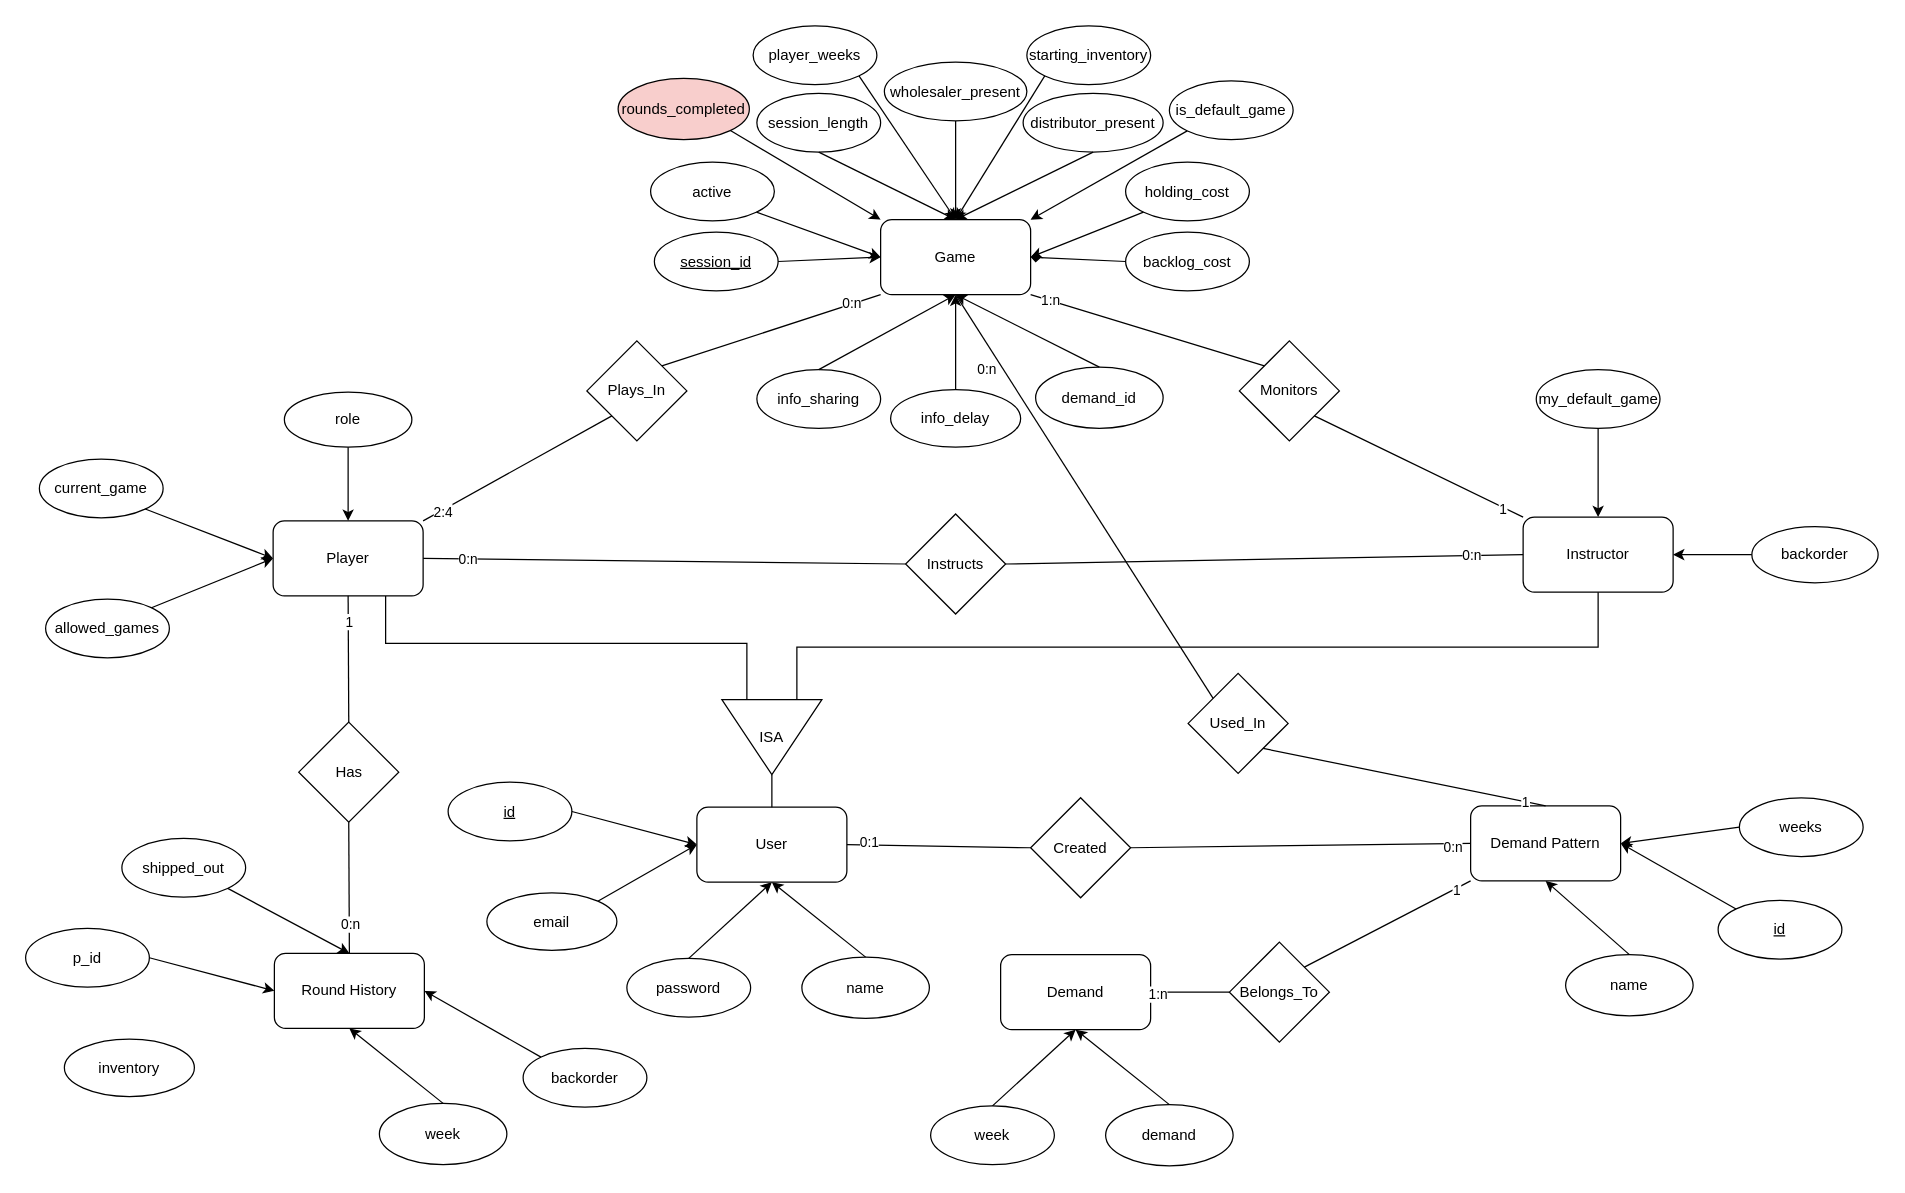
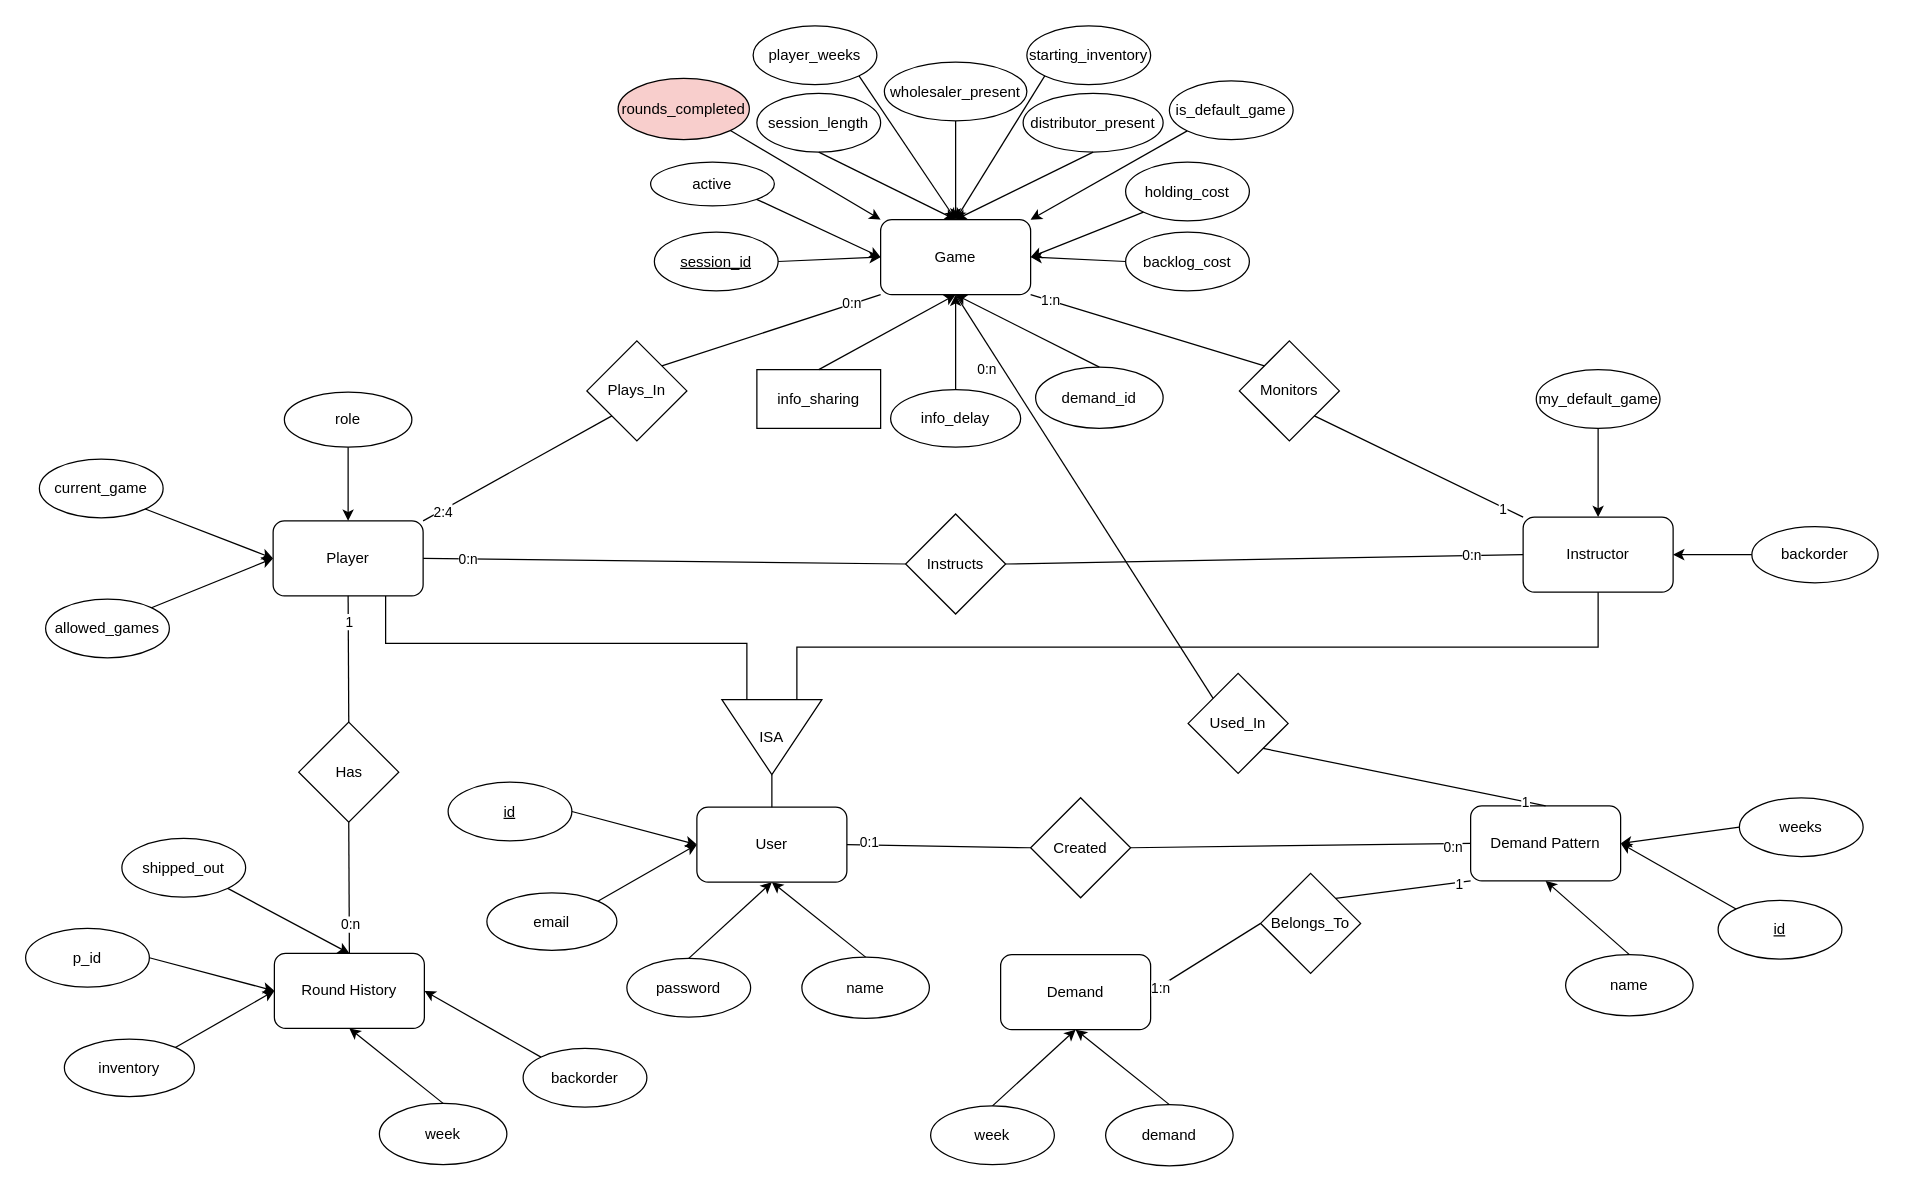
- <mxCell id="15" value="active" style="ellipse;whiteSpace=wrap;html=1;" parent="1" vertex="1"><mxGeometry x="520" y="129" width="99" height="47" as="geometry" /></mxCell>
+ <mxCell id="15" value="active" style="ellipse;whiteSpace=wrap;html=1;" parent="1" vertex="1"><mxGeometry x="520" y="129" width="99" height="35" as="geometry" /></mxCell>
- <mxCell id="12" value="" style="endArrow=diamond;html=1;exitX=0;exitY=0.5;exitDx=0;exitDy=0;entryX=1;entryY=0.5;entryDx=0;entryDy=0;" parent="1" source="11" target="2" edge="1"><mxGeometry width="50" height="50" relative="1" as="geometry"><mxPoint x="901" y="375" as="sourcePoint" /><mxPoint x="927" y="327" as="targetPoint" /></mxGeometry></mxCell>
+ <mxCell id="12" value="" style="endArrow=classic;html=1;exitX=0;exitY=0.5;exitDx=0;exitDy=0;entryX=1;entryY=0.5;entryDx=0;entryDy=0;" parent="1" source="11" target="2" edge="1"><mxGeometry width="50" height="50" relative="1" as="geometry"><mxPoint x="901" y="375" as="sourcePoint" /><mxPoint x="927" y="327" as="targetPoint" /></mxGeometry></mxCell>
- <mxCell id="17" value="info_sharing" style="ellipse;whiteSpace=wrap;html=1;" parent="1" vertex="1"><mxGeometry x="605" y="295" width="99" height="47" as="geometry" /></mxCell>
+ <mxCell id="17" value="info_sharing" style="whiteSpace=wrap;html=1;rounded=0;" parent="1" vertex="1"><mxGeometry x="605" y="295" width="99" height="47" as="geometry" /></mxCell>
- <mxCell id="93" value="Belongs_To" style="rhombus;whiteSpace=wrap;html=1;" parent="1" vertex="1"><mxGeometry x="983" y="753" width="80" height="80" as="geometry" /></mxCell>
+ <mxCell id="93" value="Belongs_To" style="rhombus;whiteSpace=wrap;html=1;" parent="1" vertex="1"><mxGeometry x="1008" y="698" width="80" height="80" as="geometry" /></mxCell>
+ <mxCell id="102" value="" style="endArrow=classic;html=1;exitX=1;exitY=0;exitDx=0;exitDy=0;entryX=0;entryY=0.5;entryDx=0;entryDy=0;" parent="1" source="101" target="104" edge="1"><mxGeometry width="50" height="50" relative="1" as="geometry"><mxPoint x="-50" y="771" as="sourcePoint" /><mxPoint x="-24" y="781" as="targetPoint" /></mxGeometry></mxCell>
